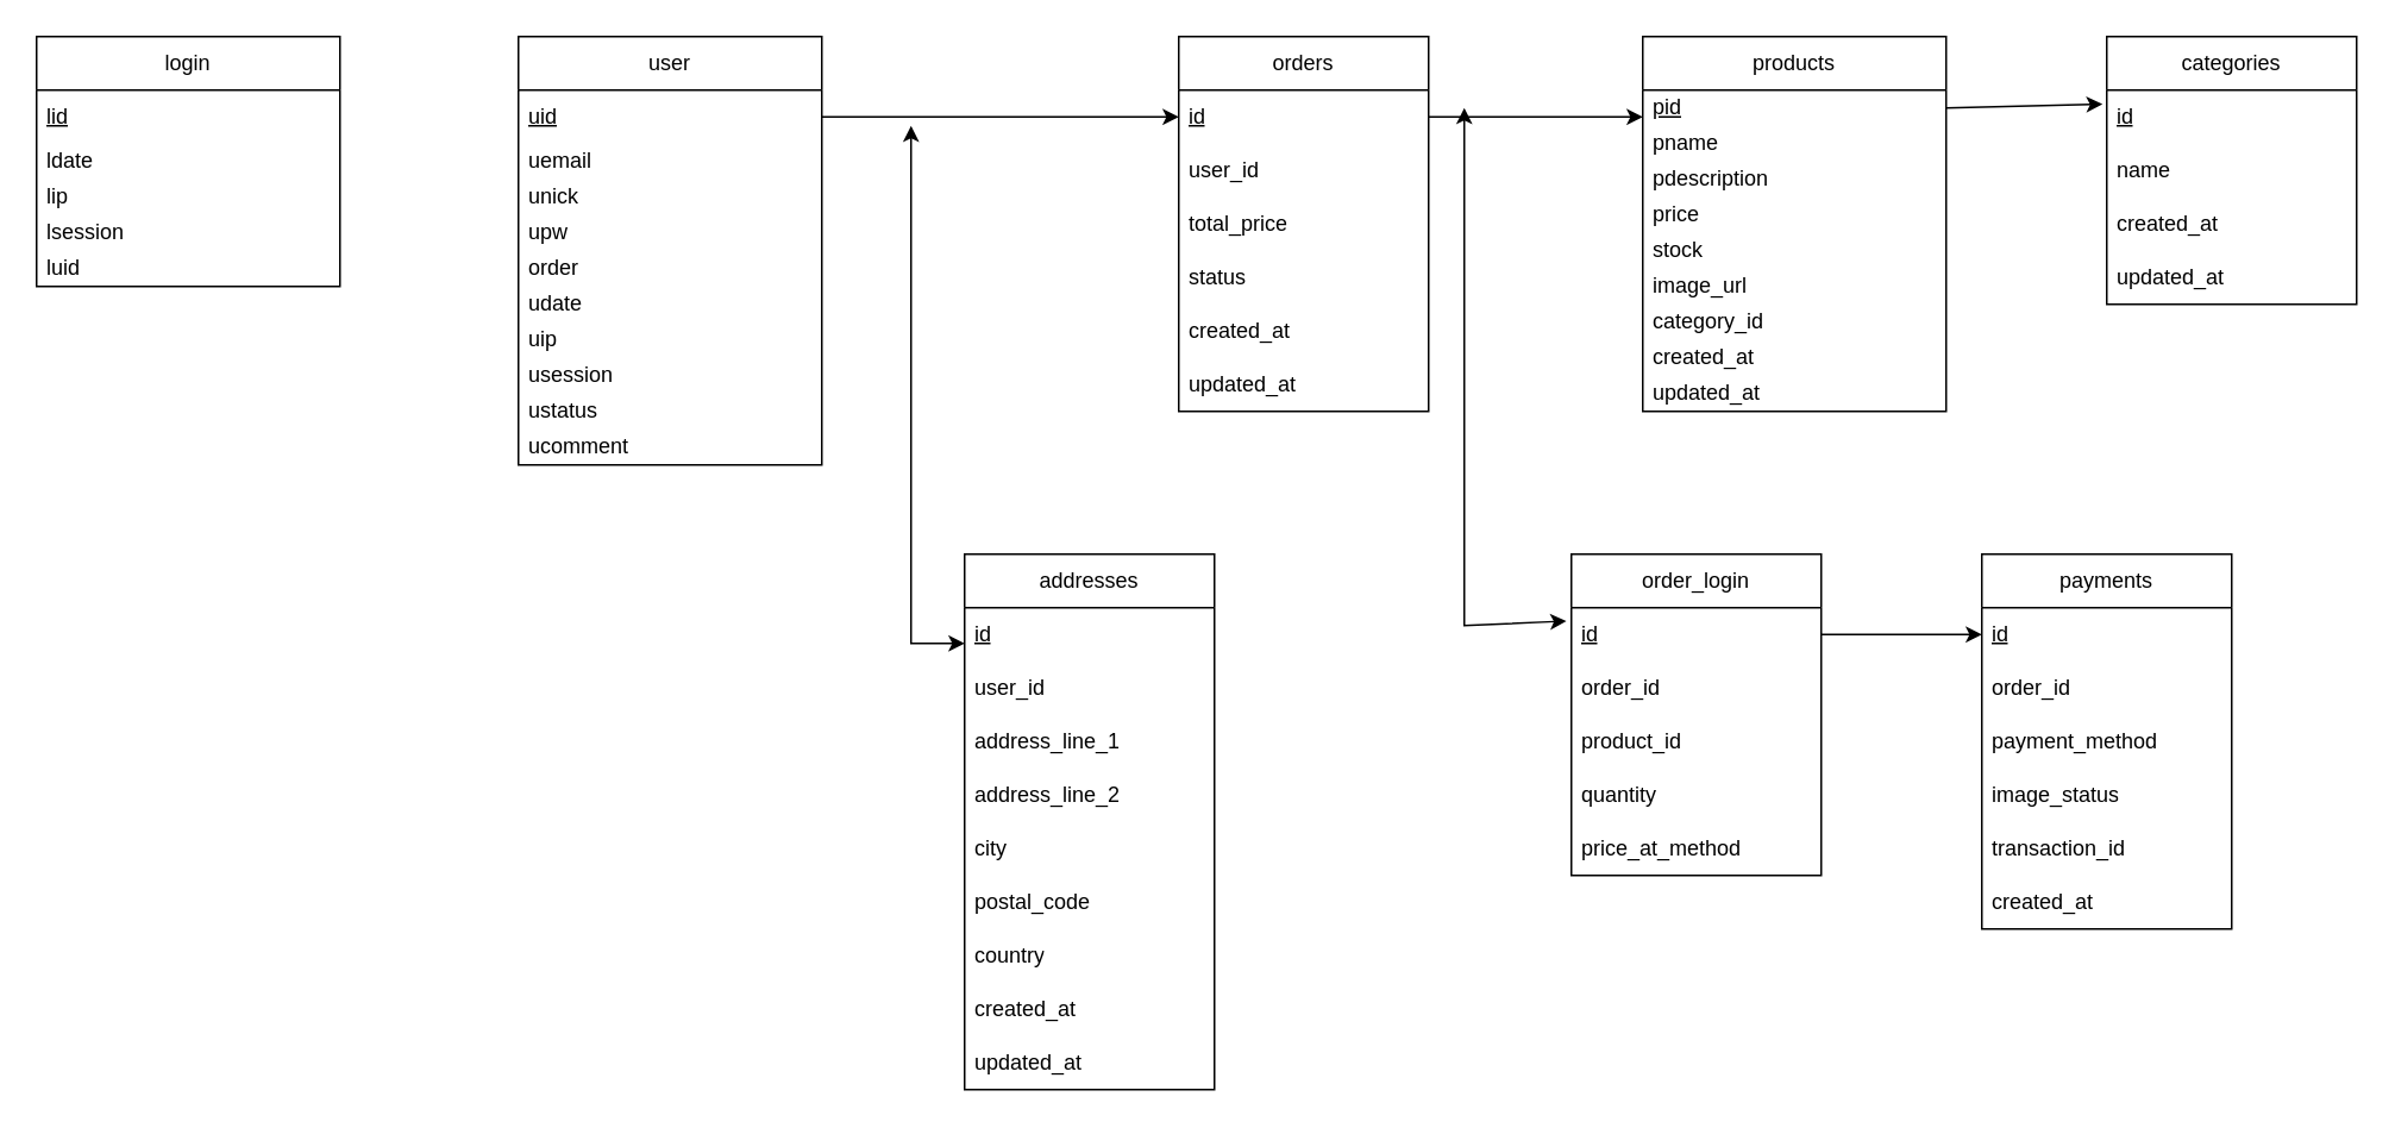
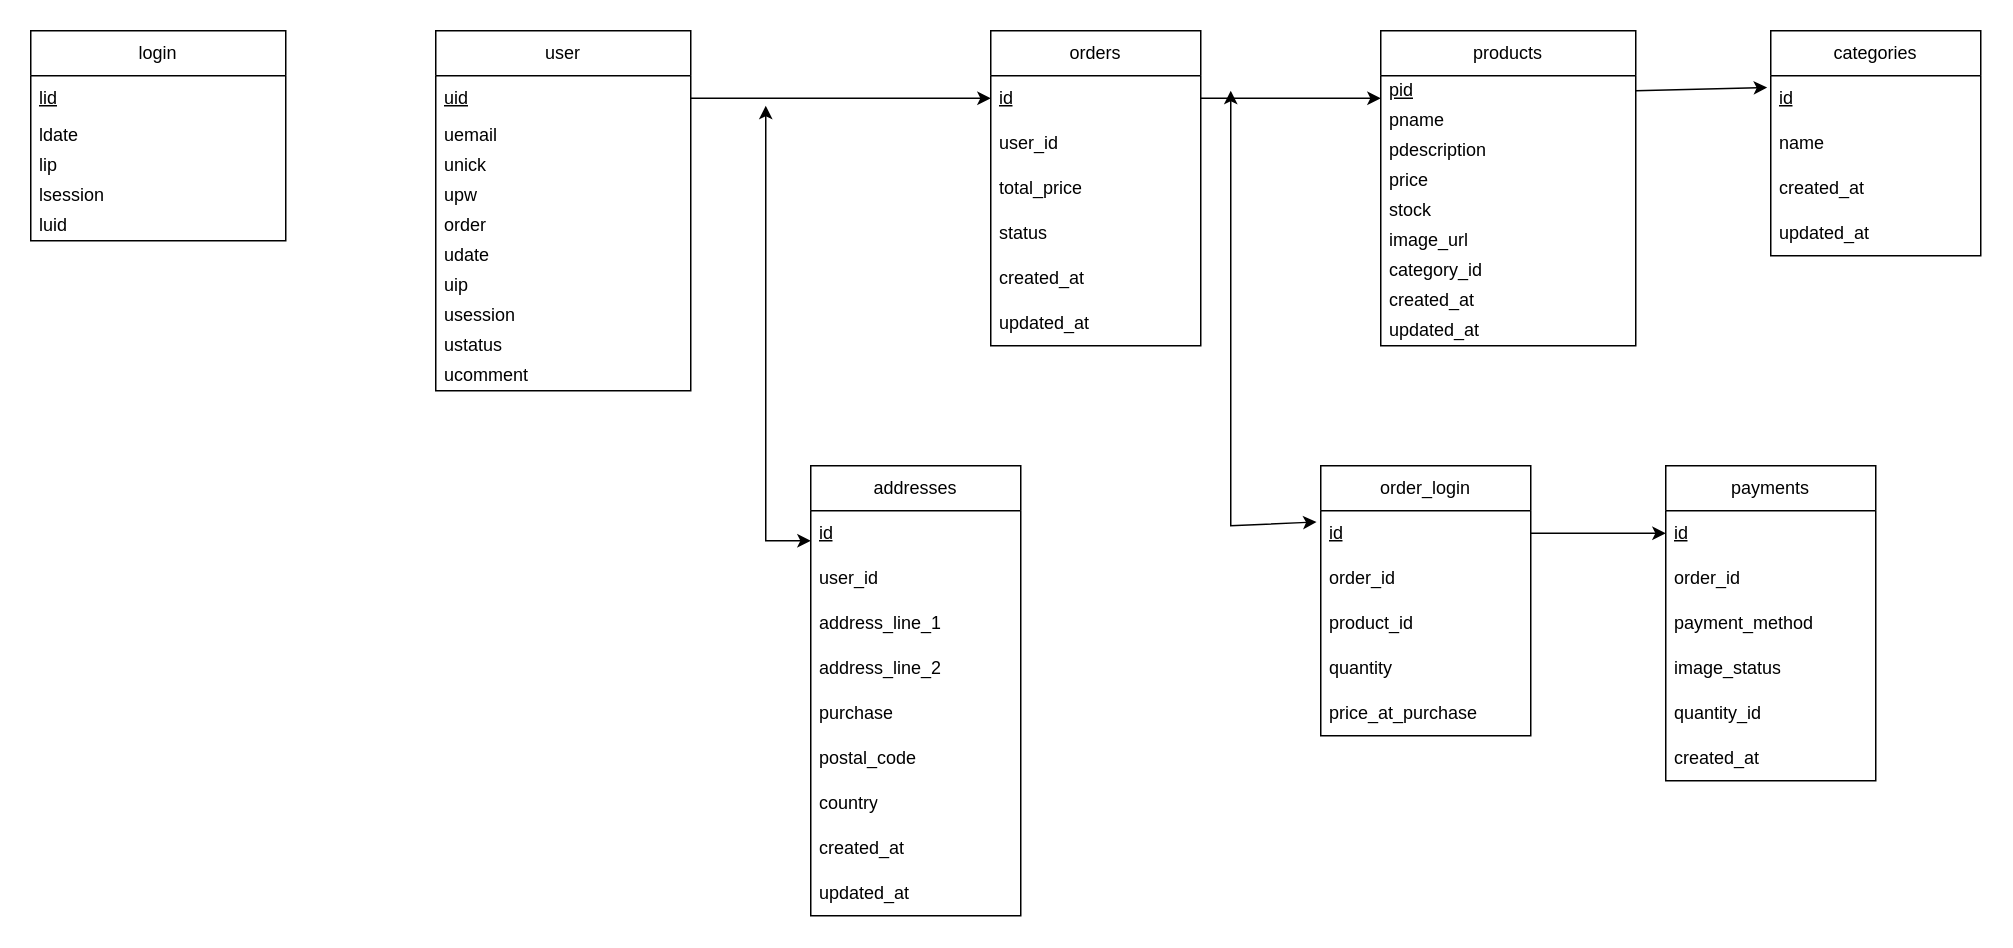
- <mxCell id="53" value="city" style="text;strokeColor=none;fillColor=none;align=left;verticalAlign=middle;spacingLeft=4;spacingRight=4;overflow=hidden;points=[[0,0.5],[1,0.5]];portConstraint=eastwest;rotatable=0;whiteSpace=wrap;html=1;" vertex="1" parent="48"><mxGeometry y="150" width="140" height="30" as="geometry" /></mxCell>
+ <mxCell id="53" value="purchase" style="text;strokeColor=none;fillColor=none;align=left;verticalAlign=middle;spacingLeft=4;spacingRight=4;overflow=hidden;points=[[0,0.5],[1,0.5]];portConstraint=eastwest;rotatable=0;whiteSpace=wrap;html=1;" vertex="1" parent="48"><mxGeometry y="150" width="140" height="30" as="geometry" /></mxCell>
- <mxCell id="47" value="price_at_method" style="text;strokeColor=none;fillColor=none;align=left;verticalAlign=middle;spacingLeft=4;spacingRight=4;overflow=hidden;points=[[0,0.5],[1,0.5]];portConstraint=eastwest;rotatable=0;whiteSpace=wrap;html=1;" vertex="1" parent="42"><mxGeometry y="150" width="140" height="30" as="geometry" /></mxCell>
+ <mxCell id="47" value="price_at_purchase" style="text;strokeColor=none;fillColor=none;align=left;verticalAlign=middle;spacingLeft=4;spacingRight=4;overflow=hidden;points=[[0,0.5],[1,0.5]];portConstraint=eastwest;rotatable=0;whiteSpace=wrap;html=1;" vertex="1" parent="42"><mxGeometry y="150" width="140" height="30" as="geometry" /></mxCell>
- <mxCell id="63" value="transaction_id" style="text;strokeColor=none;fillColor=none;align=left;verticalAlign=middle;spacingLeft=4;spacingRight=4;overflow=hidden;points=[[0,0.5],[1,0.5]];portConstraint=eastwest;rotatable=0;whiteSpace=wrap;html=1;" vertex="1" parent="58"><mxGeometry y="150" width="140" height="30" as="geometry" /></mxCell>
+ <mxCell id="63" value="quantity_id" style="text;strokeColor=none;fillColor=none;align=left;verticalAlign=middle;spacingLeft=4;spacingRight=4;overflow=hidden;points=[[0,0.5],[1,0.5]];portConstraint=eastwest;rotatable=0;whiteSpace=wrap;html=1;" vertex="1" parent="58"><mxGeometry y="150" width="140" height="30" as="geometry" /></mxCell>
